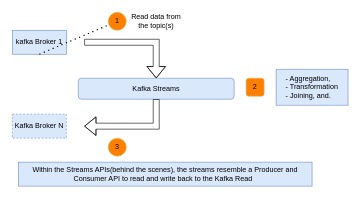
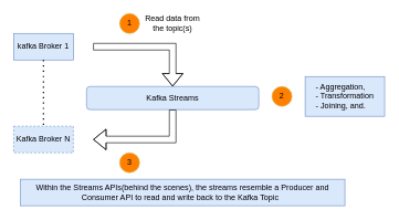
- <mxCell id="4" value="" style="endArrow=none;dashed=1;html=1;dashPattern=1 3;strokeWidth=2;rounded=0;exitX=0.5;exitY=1;exitDx=0;exitDy=0;" edge="1" parent="1" source="2" target="8"><mxGeometry width="50" height="50" relative="1" as="geometry"><mxPoint x="560" y="190" as="sourcePoint" /><mxPoint x="610" y="140" as="targetPoint" /></mxGeometry></mxCell>
+ <mxCell id="4" value="" style="endArrow=none;dashed=1;html=1;dashPattern=1 3;strokeWidth=2;rounded=0;entryX=0.5;entryY=0;entryDx=0;entryDy=0;exitX=0.5;exitY=1;exitDx=0;exitDy=0;" edge="1" parent="1" source="2" target="3"><mxGeometry width="50" height="50" relative="1" as="geometry"><mxPoint x="560" y="190" as="sourcePoint" /><mxPoint x="610" y="140" as="targetPoint" /></mxGeometry></mxCell>
- <mxCell id="9" value="2" style="whiteSpace=wrap;html=1;aspect=fixed;fillColor=#FF8000;strokeColor=#d6b656;rounded=1;" vertex="1" parent="1"><mxGeometry x="410" y="130" width="30" height="30" as="geometry" /></mxCell>
+ <mxCell id="9" value="2" style="ellipse;whiteSpace=wrap;html=1;aspect=fixed;fillColor=#FF8000;strokeColor=#d6b656;" vertex="1" parent="1"><mxGeometry x="410" y="130" width="30" height="30" as="geometry" /></mxCell>
- <mxCell id="12" value="Within the Streams APIs(behind the scenes), the streams resemble a Producer and Consumer API to read and write back to the Kafka Read&amp;nbsp;&amp;nbsp;" style="rounded=0;whiteSpace=wrap;html=1;fillColor=#dae8fc;strokeColor=#6c8ebf;" vertex="1" parent="1"><mxGeometry x="30" y="270" width="490" height="40" as="geometry" /></mxCell>
+ <mxCell id="12" value="Within the Streams APIs(behind the scenes), the streams resemble a Producer and Consumer API to read and write back to the Kafka Topic&amp;nbsp;&amp;nbsp;" style="rounded=0;whiteSpace=wrap;html=1;fillColor=#dae8fc;strokeColor=#6c8ebf;" vertex="1" parent="1"><mxGeometry x="30" y="270" width="490" height="40" as="geometry" /></mxCell>
